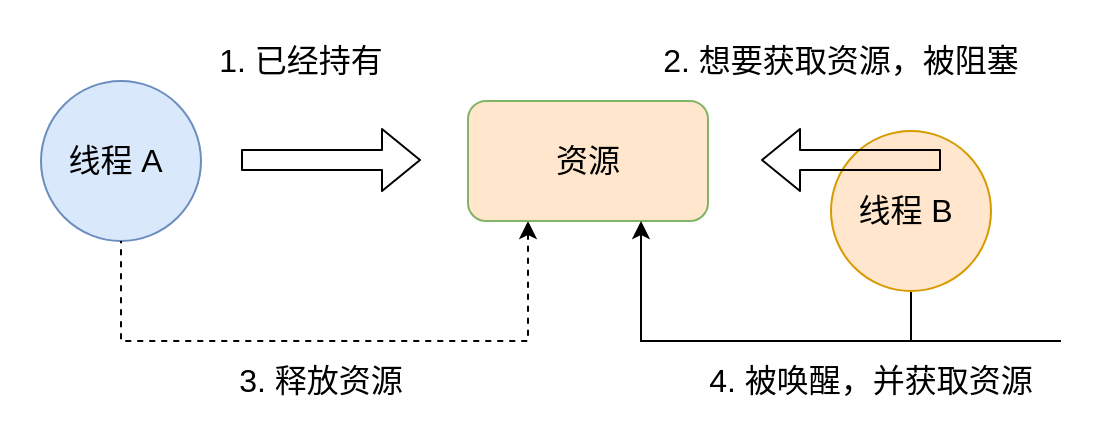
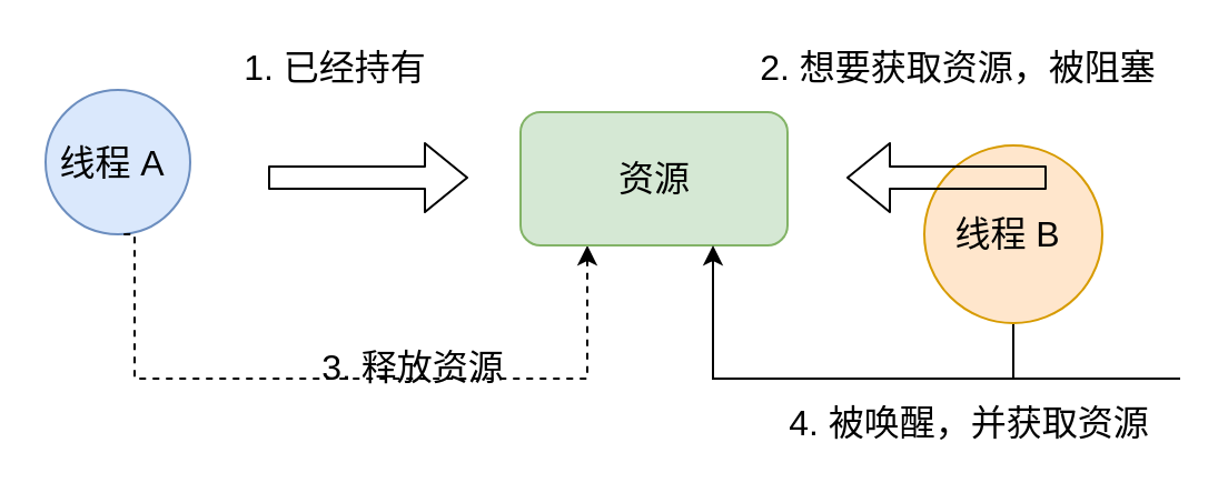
- <mxCell id="10" value="2. 想要获取资源，被阻塞" style="text;html=1;align=center;verticalAlign=middle;resizable=0;points=[];autosize=1;fontSize=16;" vertex="1" parent="1"><mxGeometry x="325" y="20" width="190" height="20" as="geometry" /></mxCell>
+ <mxCell id="10" value="2. 想要获取资源，被阻塞" style="text;html=1;align=center;verticalAlign=middle;resizable=0;points=[];autosize=1;fontSize=16;" vertex="1" parent="1"><mxGeometry x="335" y="20" width="190" height="20" as="geometry" /></mxCell>
- <mxCell id="2" value="线程 A&amp;nbsp;" style="ellipse;whiteSpace=wrap;html=1;aspect=fixed;fillColor=#dae8fc;strokeColor=#6c8ebf;fontSize=16;" vertex="1" parent="1"><mxGeometry x="20" y="40" width="80" height="80" as="geometry" /></mxCell>
+ <mxCell id="2" value="线程 A&amp;nbsp;" style="ellipse;whiteSpace=wrap;html=1;aspect=fixed;fillColor=#dae8fc;strokeColor=#6c8ebf;fontSize=16;" vertex="1" parent="1"><mxGeometry x="20" y="40" width="65" height="65" as="geometry" /></mxCell>
- <mxCell id="4" value="资源" style="rounded=1;whiteSpace=wrap;html=1;fontSize=16;fillColor=#ffe6cc;strokeColor=#82b366;" vertex="1" parent="1"><mxGeometry x="233.5" y="50" width="120" height="60" as="geometry" /></mxCell>
+ <mxCell id="4" value="资源" style="rounded=1;whiteSpace=wrap;html=1;fontSize=16;fillColor=#d5e8d4;strokeColor=#82b366;" vertex="1" parent="1"><mxGeometry x="233.5" y="50" width="120" height="60" as="geometry" /></mxCell>
- <mxCell id="11" value="3. 释放资源" style="text;html=1;align=center;verticalAlign=middle;resizable=0;points=[];autosize=1;fontSize=16;" vertex="1" parent="1"><mxGeometry x="110" y="180" width="100" height="20" as="geometry" /></mxCell>
+ <mxCell id="11" value="3. 释放资源" style="text;html=1;align=center;verticalAlign=middle;resizable=0;points=[];autosize=1;fontSize=16;" vertex="1" parent="1"><mxGeometry x="135" y="155" width="100" height="20" as="geometry" /></mxCell>
